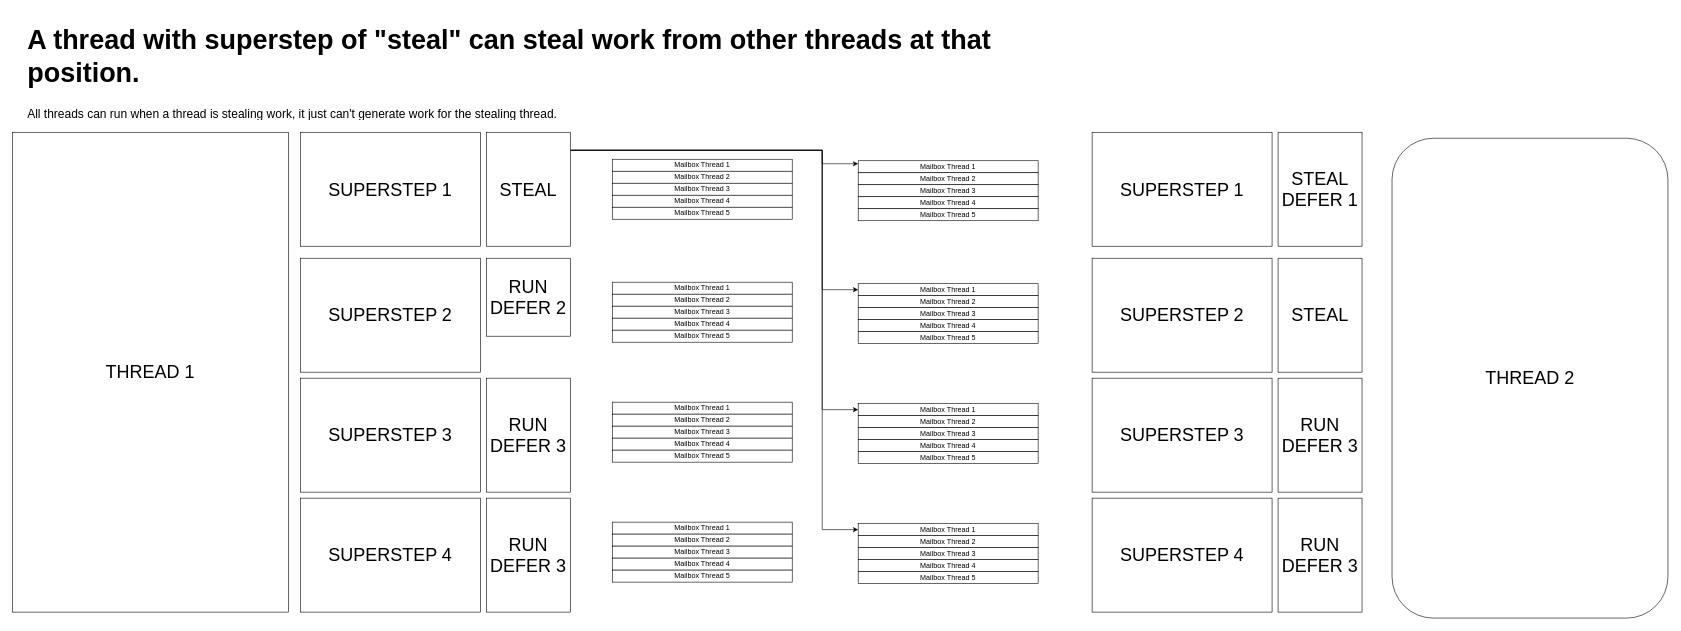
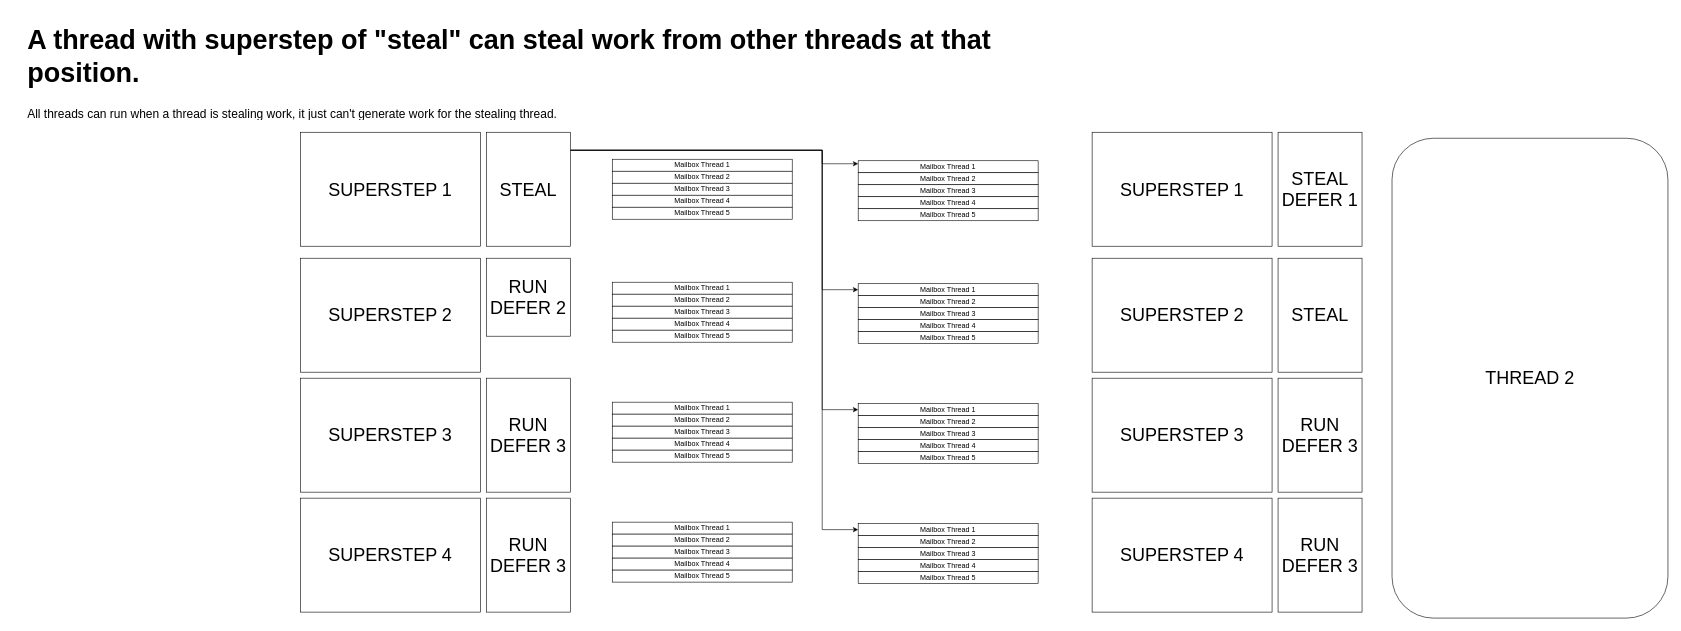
- <mxCell id="2" value="&lt;font style=&quot;font-size: 30px;&quot;&gt;THREAD 1&lt;/font&gt;" style="rounded=0;whiteSpace=wrap;html=1;" vertex="1" parent="1"><mxGeometry y="220" width="460" height="800" as="geometry" x="20" /></mxCell>
